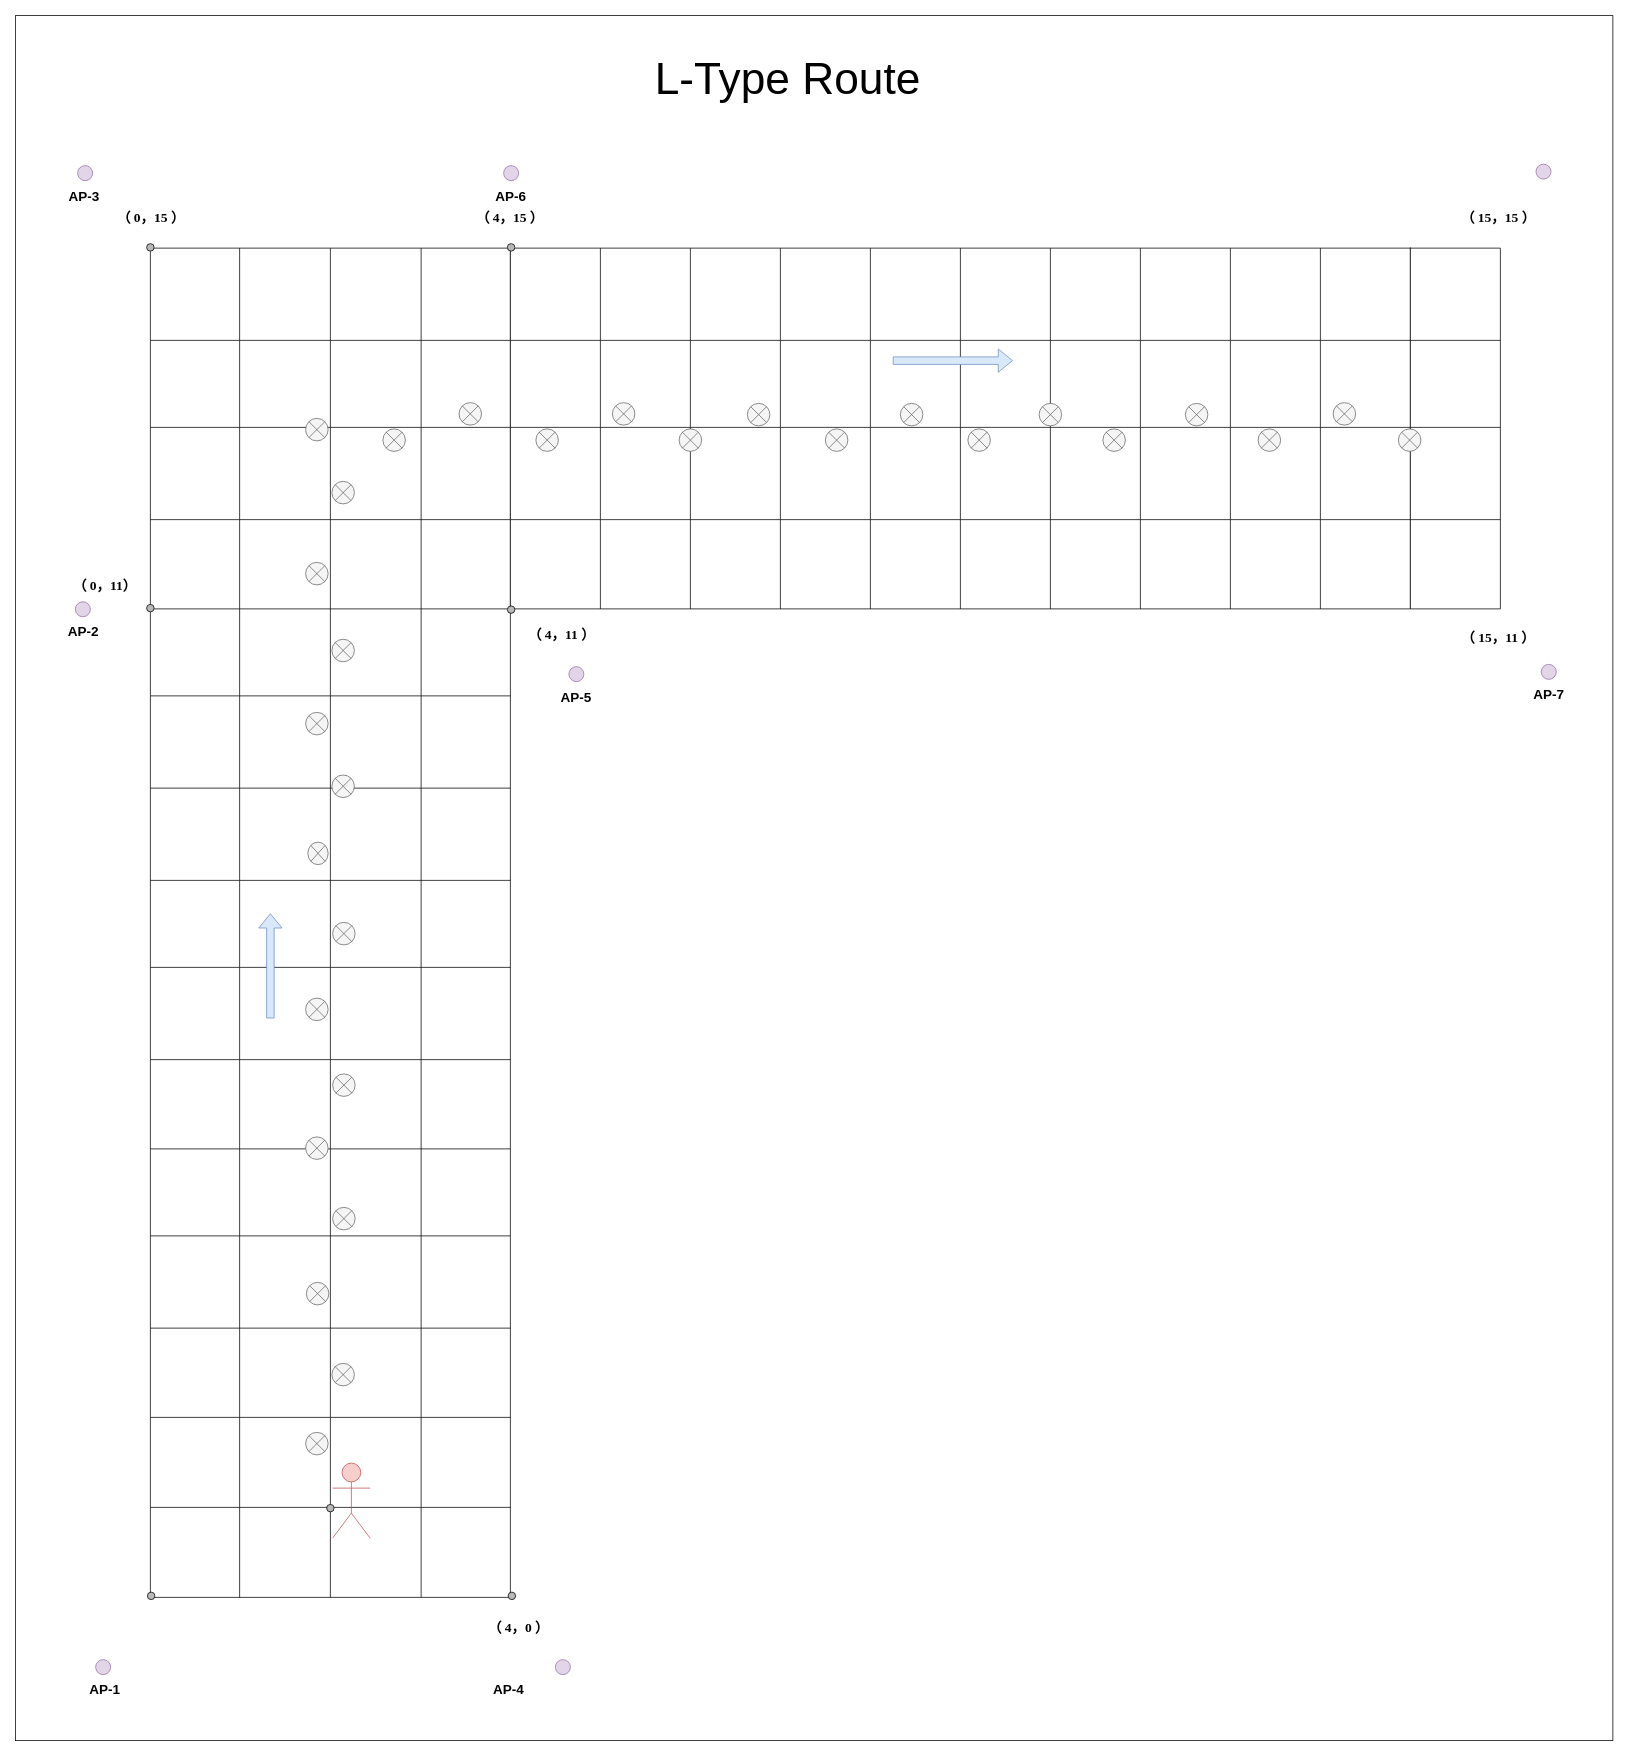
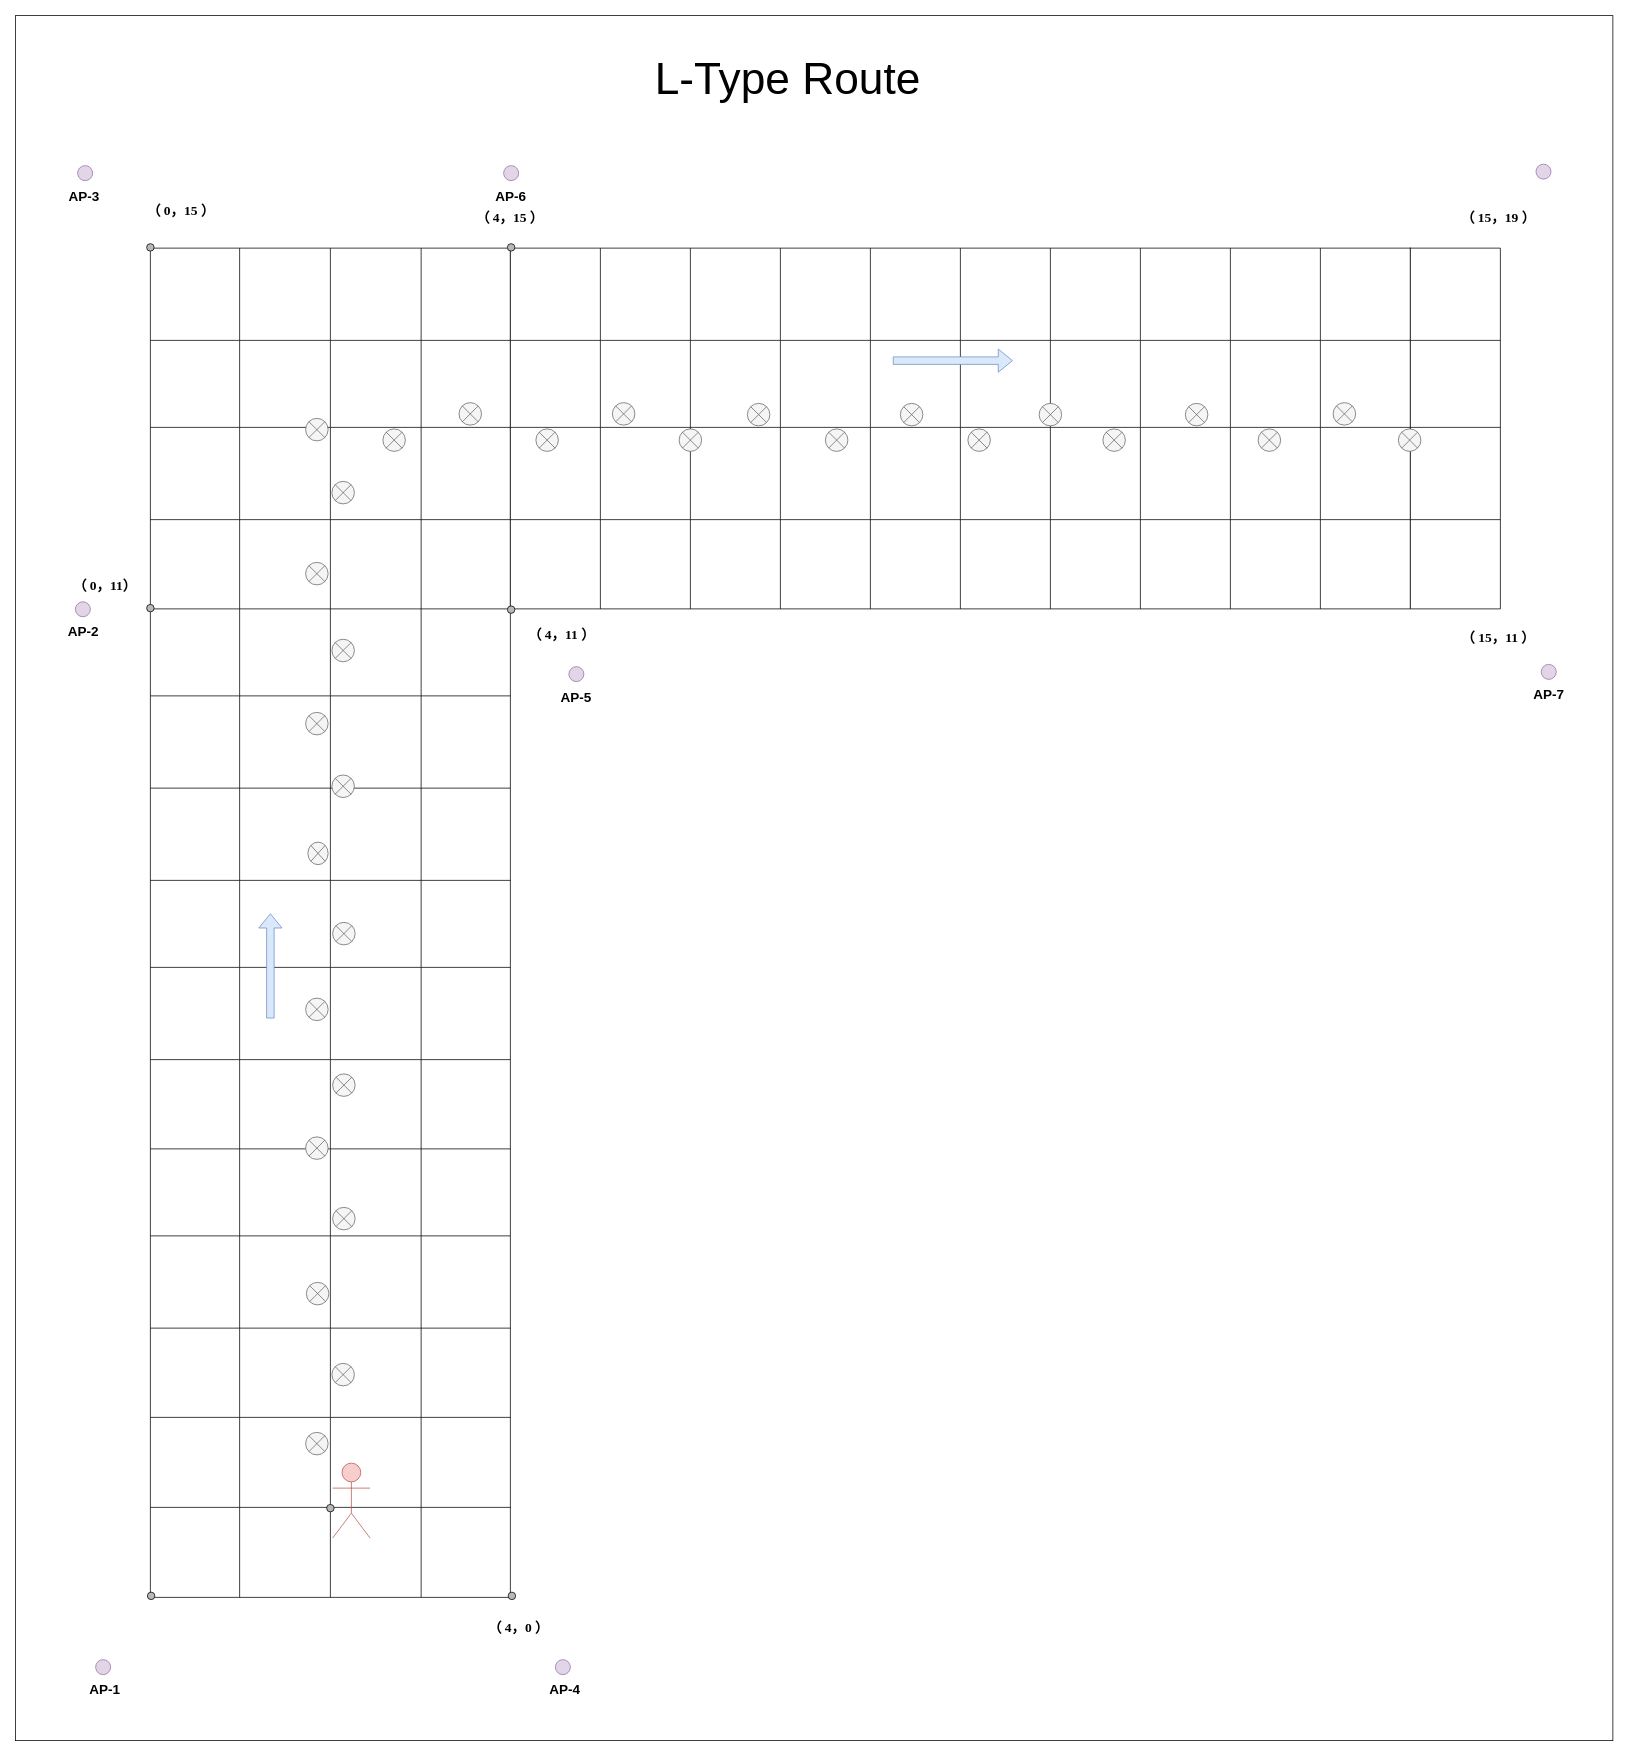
- <mxCell id="9" value="&lt;span style=&quot;font-size: 18px&quot;&gt;&lt;b&gt;（ 0，15 ）&lt;/b&gt;&lt;/span&gt;" style="text;html=1;strokeColor=none;fillColor=none;align=center;verticalAlign=middle;whiteSpace=wrap;rounded=0;fontFamily=Comic Sans MS;" parent="1" vertex="1"><mxGeometry x="147" y="280" width="108" height="20" as="geometry" /></mxCell>
+ <mxCell id="9" value="&lt;span style=&quot;font-size: 18px&quot;&gt;&lt;b&gt;（ 0，15 ）&lt;/b&gt;&lt;/span&gt;" style="text;html=1;strokeColor=none;fillColor=none;align=center;verticalAlign=middle;whiteSpace=wrap;rounded=0;fontFamily=Comic Sans MS;" parent="1" vertex="1"><mxGeometry x="187" y="270" width="108" height="20" as="geometry" /></mxCell>
- <mxCell id="137" value="&lt;span style=&quot;font-size: 18px&quot;&gt;&lt;b&gt;（ 15，15 ）&lt;/b&gt;&lt;/span&gt;" style="text;html=1;strokeColor=none;fillColor=none;align=center;verticalAlign=middle;whiteSpace=wrap;rounded=0;fontFamily=Comic Sans MS;" parent="1" vertex="1"><mxGeometry x="1930" y="280" width="135" height="20" as="geometry" /></mxCell>
+ <mxCell id="137" value="&lt;span style=&quot;font-size: 18px&quot;&gt;&lt;b&gt;（ 15，19 ）&lt;/b&gt;&lt;/span&gt;" style="text;html=1;strokeColor=none;fillColor=none;align=center;verticalAlign=middle;whiteSpace=wrap;rounded=0;fontFamily=Comic Sans MS;" parent="1" vertex="1"><mxGeometry x="1930" y="280" width="135" height="20" as="geometry" /></mxCell>
- <mxCell id="7" value="&lt;font style=&quot;font-size: 18px&quot;&gt;&lt;b&gt;AP-4&lt;/b&gt;&lt;/font&gt;" style="text;html=1;strokeColor=none;fillColor=none;align=center;verticalAlign=middle;whiteSpace=wrap;rounded=0;" parent="1" vertex="1"><mxGeometry x="648" y="2242" width="60" height="20" as="geometry" /></mxCell>
+ <mxCell id="7" value="&lt;font style=&quot;font-size: 18px&quot;&gt;&lt;b&gt;AP-4&lt;/b&gt;&lt;/font&gt;" style="text;html=1;strokeColor=none;fillColor=none;align=center;verticalAlign=middle;whiteSpace=wrap;rounded=0;" parent="1" vertex="1"><mxGeometry x="723" y="2242" width="60" height="20" as="geometry" /></mxCell>
